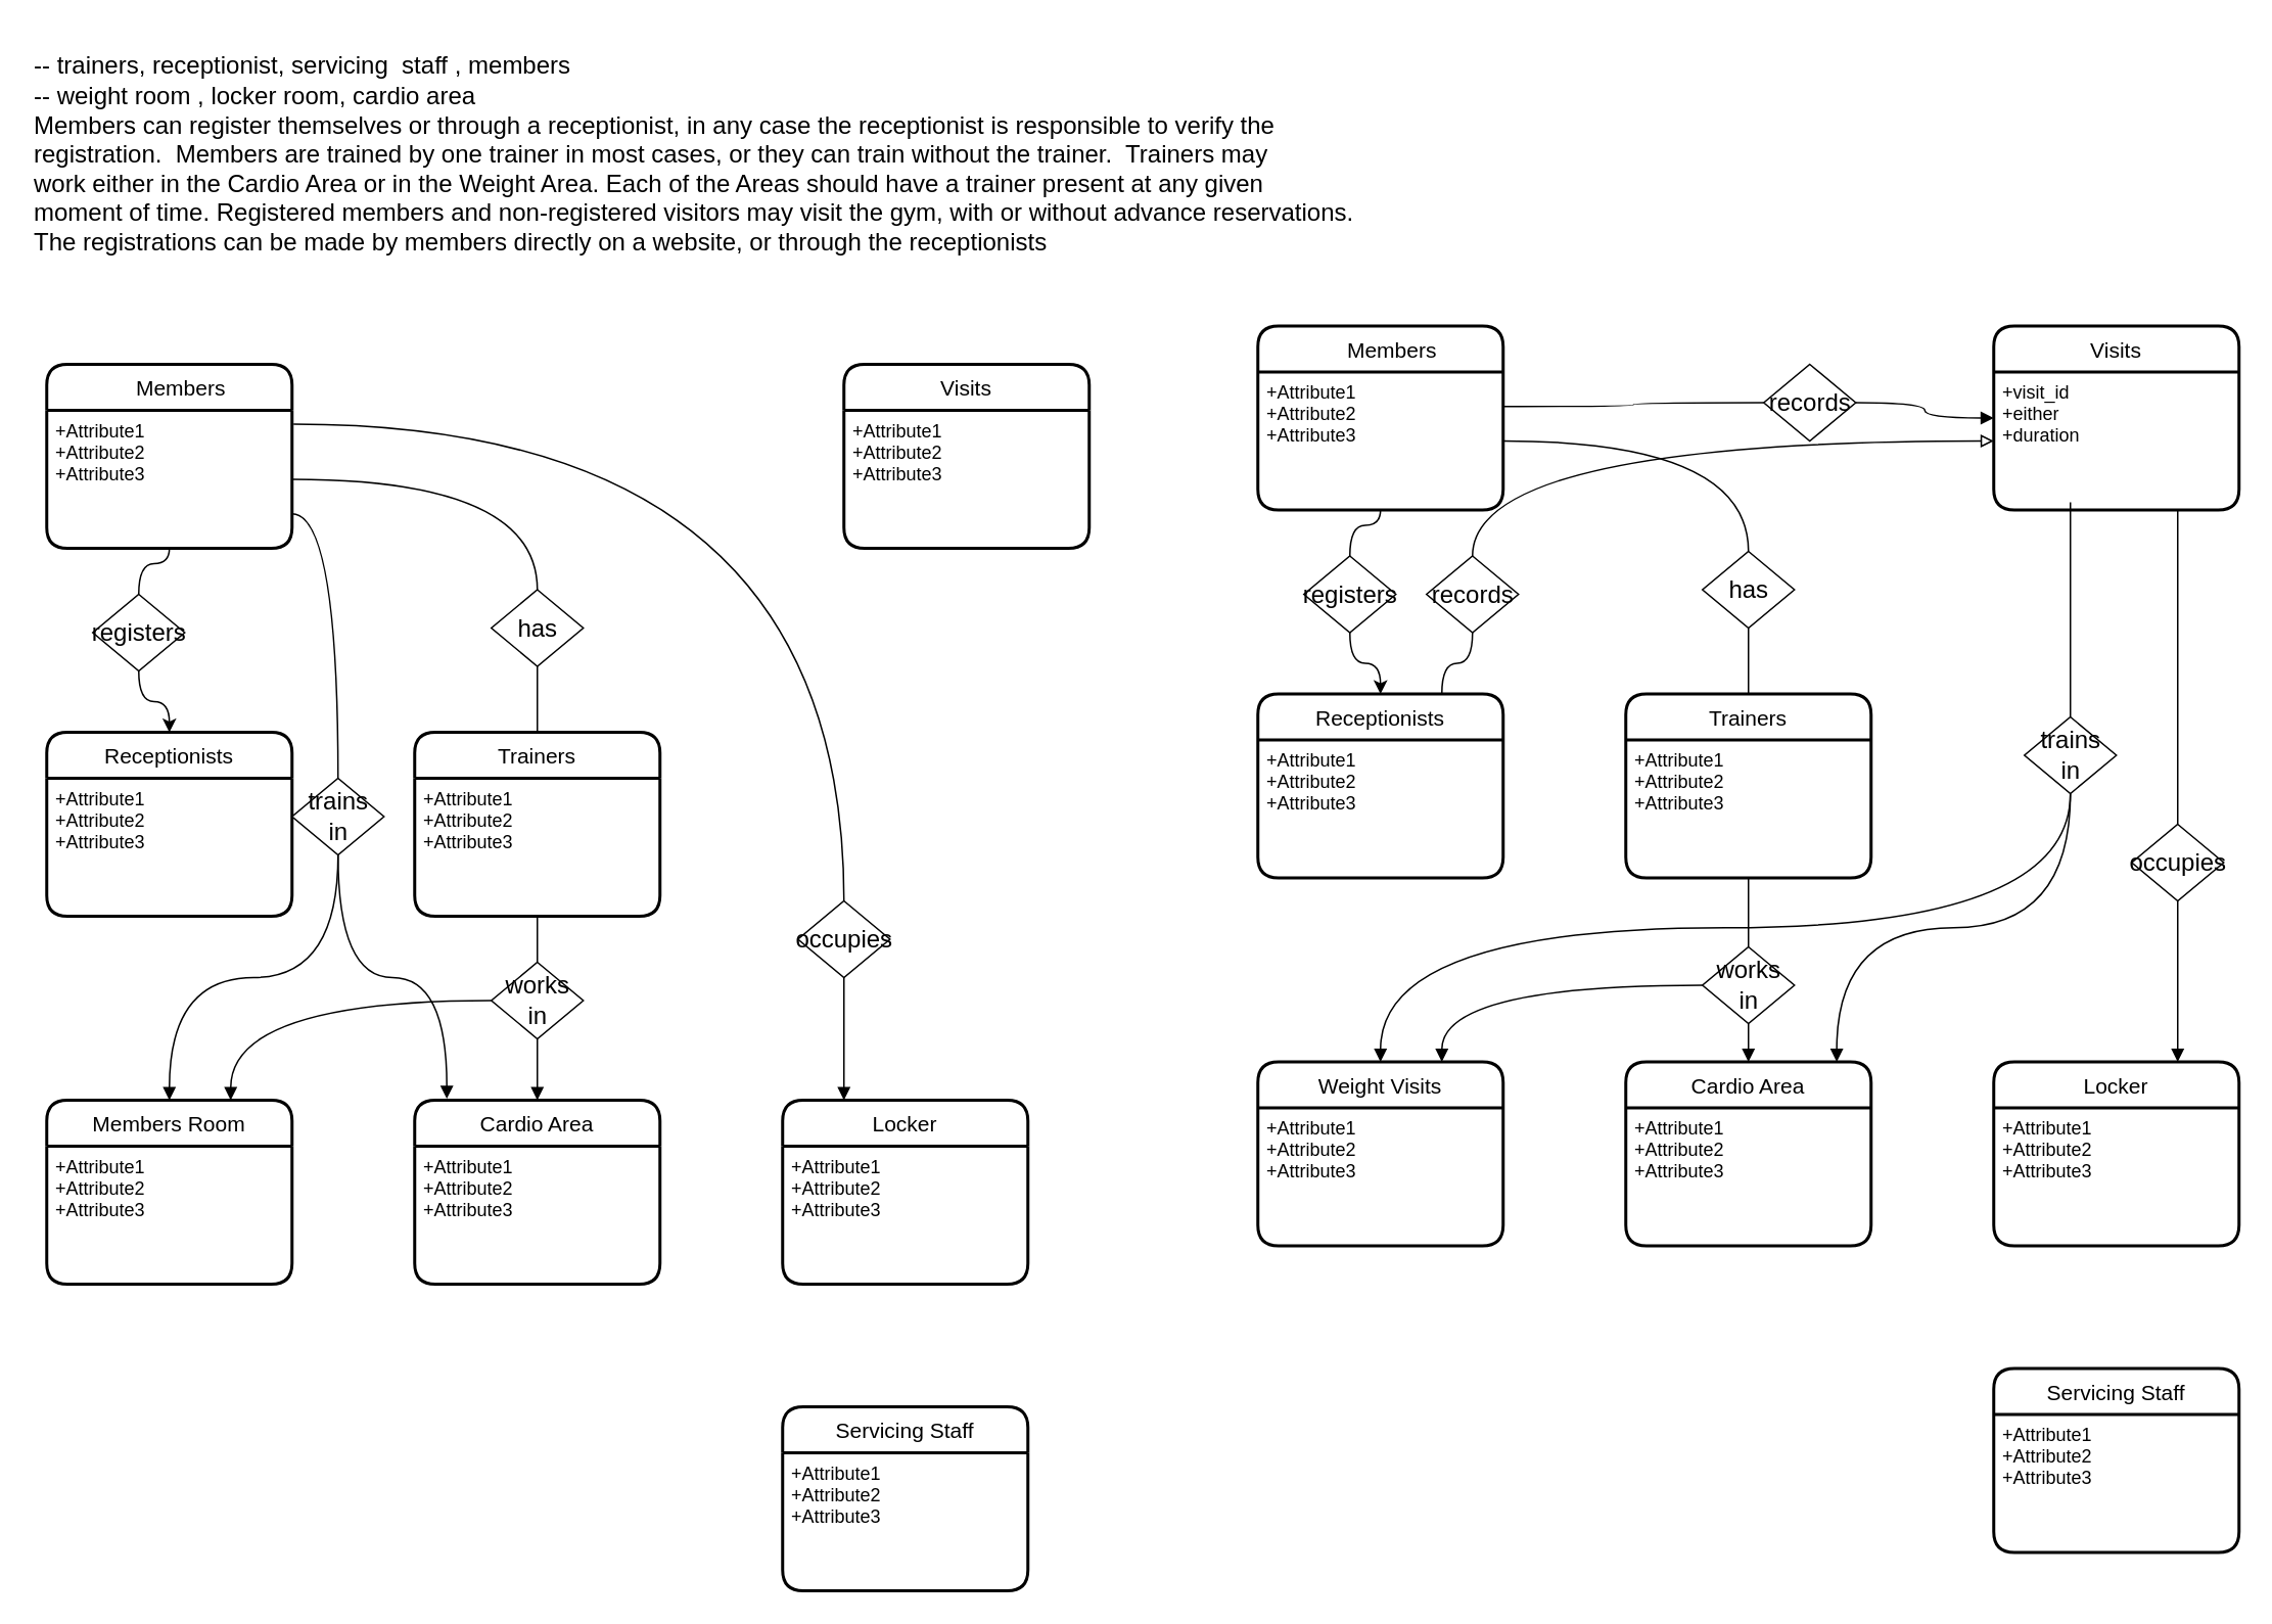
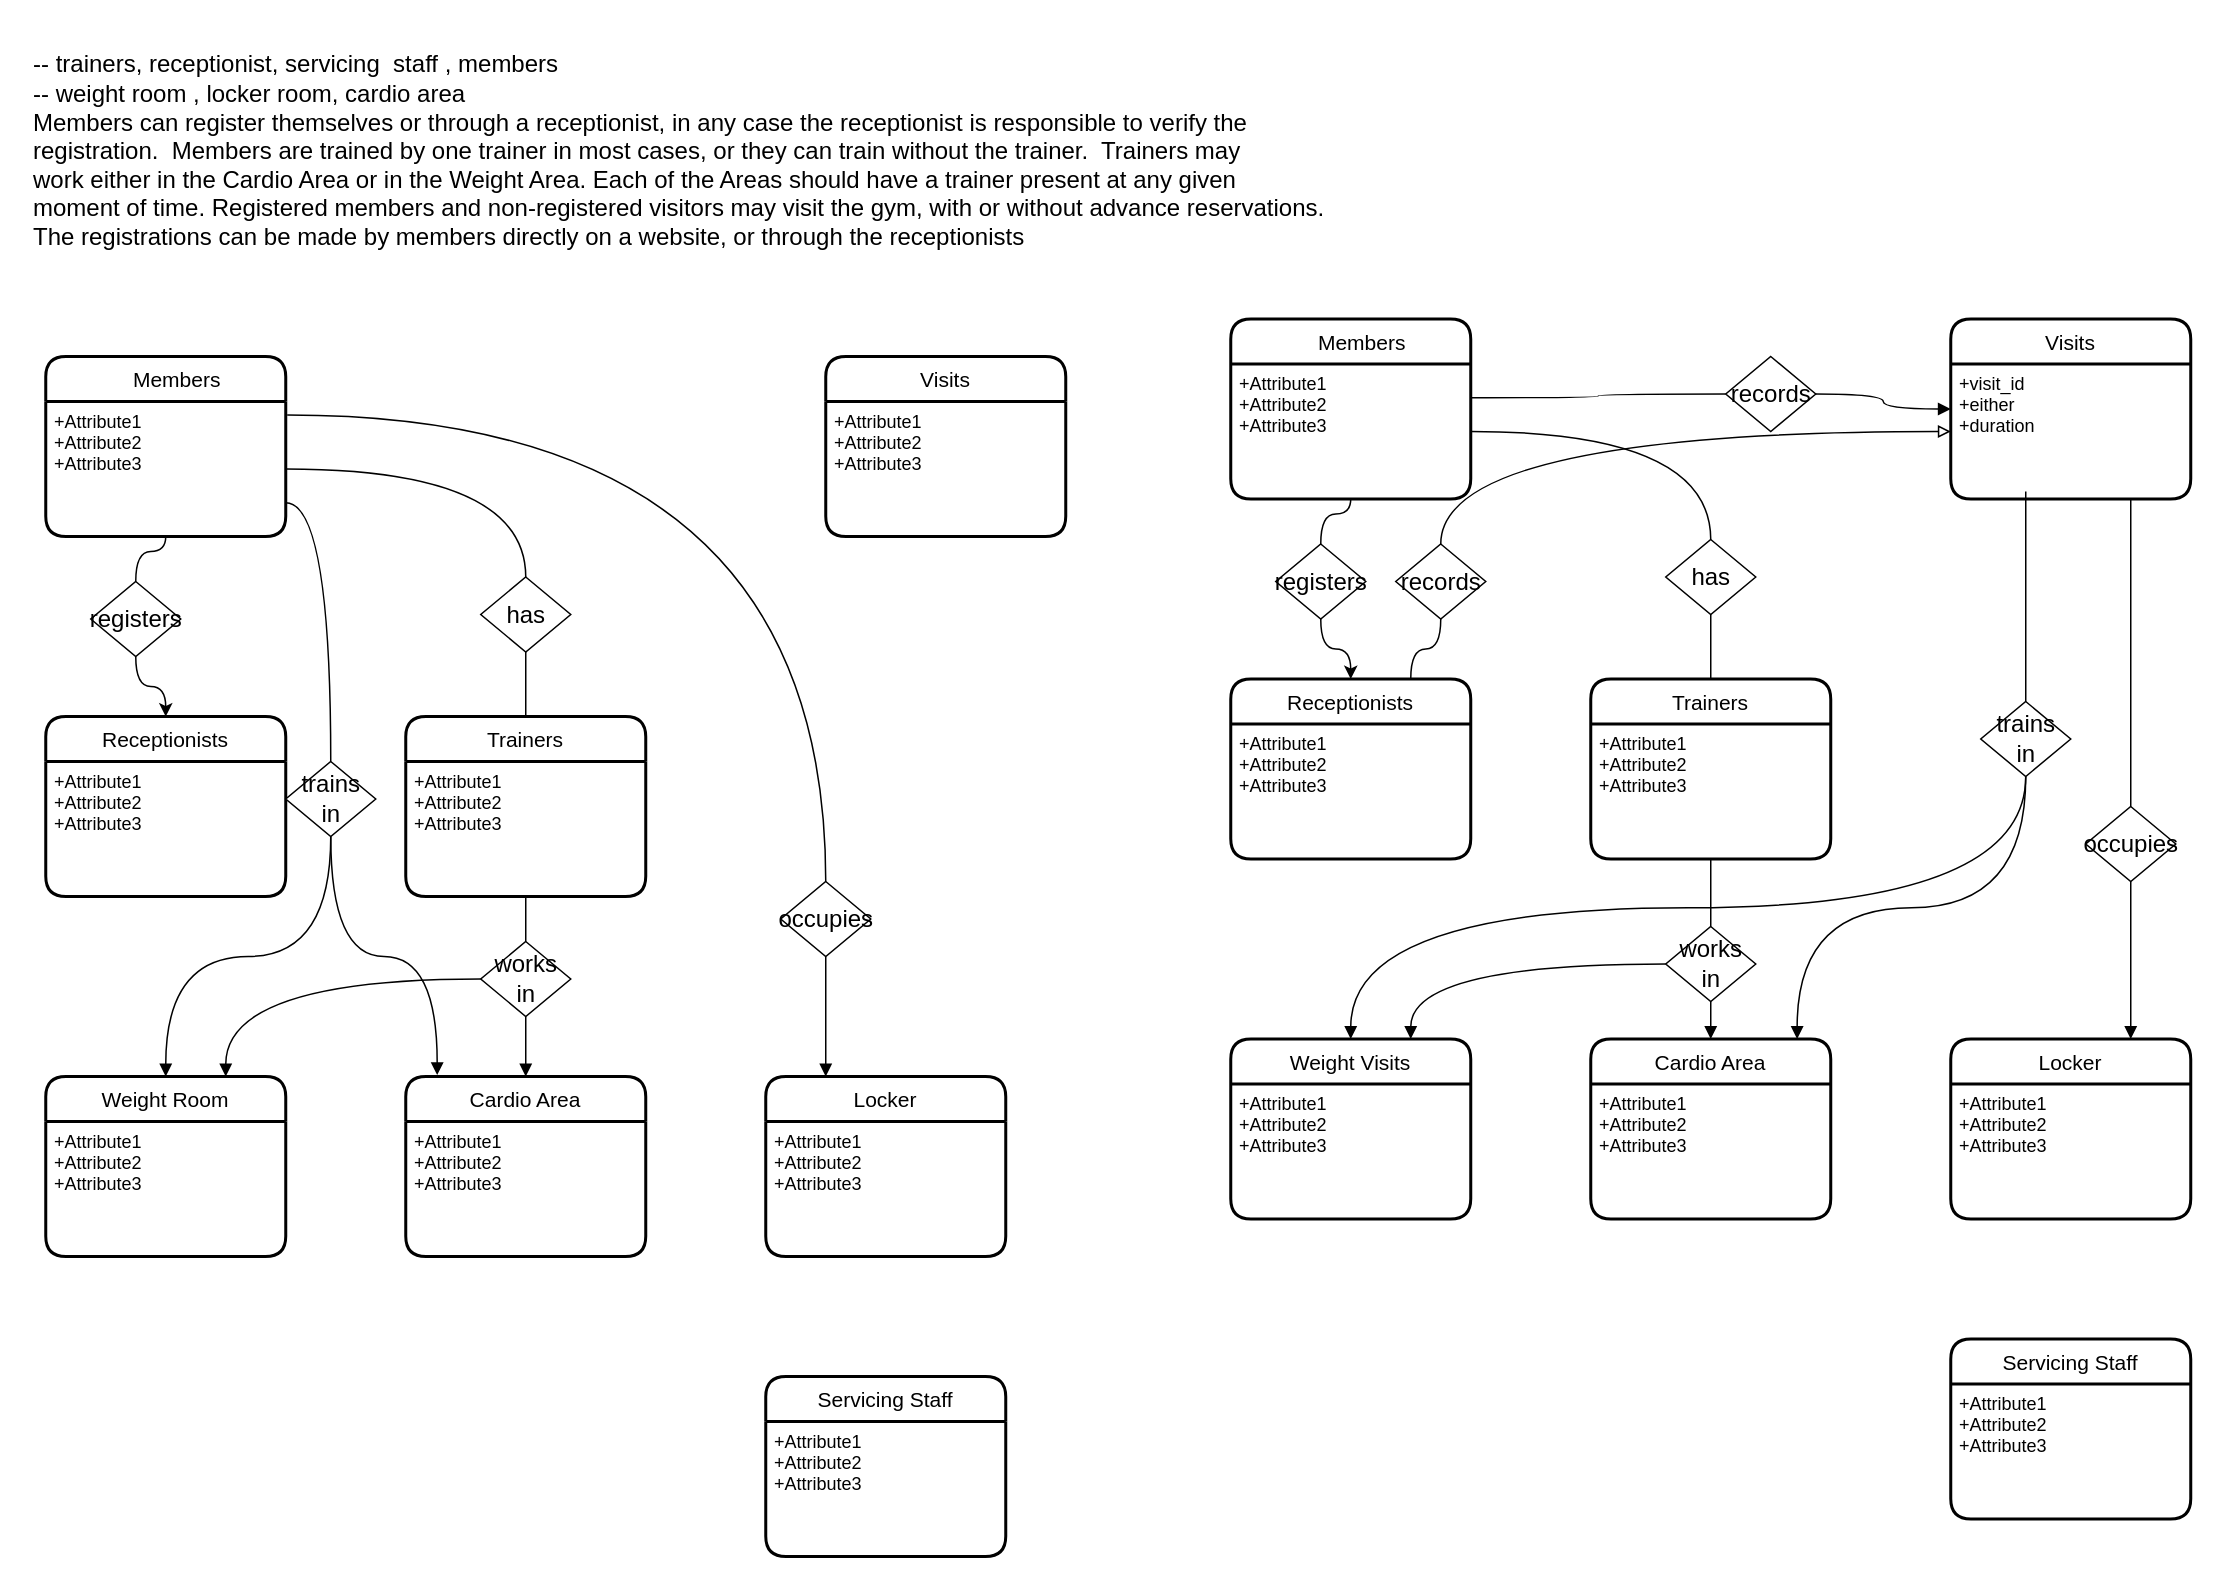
- <mxCell id="15" value="Members Room" style="swimlane;childLayout=stackLayout;horizontal=1;startSize=30;horizontalStack=0;rounded=1;fontSize=14;fontStyle=0;strokeWidth=2;resizeParent=0;resizeLast=1;shadow=0;dashed=0;align=center;" vertex="1" parent="1"><mxGeometry x="30" y="705" width="160" height="120" as="geometry" /></mxCell>
+ <mxCell id="15" value="Weight Room" style="swimlane;childLayout=stackLayout;horizontal=1;startSize=30;horizontalStack=0;rounded=1;fontSize=14;fontStyle=0;strokeWidth=2;resizeParent=0;resizeLast=1;shadow=0;dashed=0;align=center;" vertex="1" parent="1"><mxGeometry x="30" y="705" width="160" height="120" as="geometry" /></mxCell>
